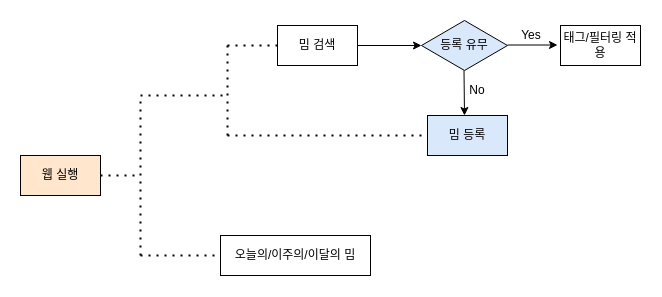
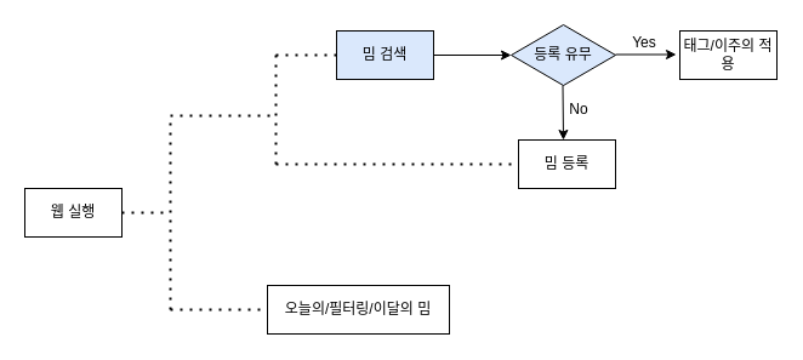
- <mxCell id="3" value="밈 검색" style="rounded=0;whiteSpace=wrap;html=1;" vertex="1" parent="1"><mxGeometry x="277" y="25" width="80" height="40" as="geometry" /></mxCell>
+ <mxCell id="3" value="밈 검색" style="rounded=0;whiteSpace=wrap;html=1;fillColor=#dae8fc;" vertex="1" parent="1"><mxGeometry x="277" y="25" width="80" height="40" as="geometry" /></mxCell>
- <mxCell id="20" value="태그/필터링 적용" style="rounded=0;whiteSpace=wrap;html=1;" vertex="1" parent="1"><mxGeometry x="560" y="25" width="80" height="40" as="geometry" /></mxCell>
+ <mxCell id="20" value="태그/이주의 적용" style="rounded=0;whiteSpace=wrap;html=1;" vertex="1" parent="1"><mxGeometry x="560" y="25" width="80" height="40" as="geometry" /></mxCell>
- <mxCell id="4" value="밈 등록" style="rounded=0;whiteSpace=wrap;html=1;fillColor=#dae8fc;" vertex="1" parent="1"><mxGeometry x="427" y="115" width="80" height="40" as="geometry" /></mxCell>
+ <mxCell id="4" value="밈 등록" style="rounded=0;whiteSpace=wrap;html=1;" vertex="1" parent="1"><mxGeometry x="427" y="115" width="80" height="40" as="geometry" /></mxCell>
- <mxCell id="2" value="웹 실행" style="rounded=0;whiteSpace=wrap;html=1;fillColor=#ffe6cc;" vertex="1" parent="1"><mxGeometry x="20" y="155" width="80" height="40" as="geometry" /></mxCell>
+ <mxCell id="2" value="웹 실행" style="rounded=0;whiteSpace=wrap;html=1;" vertex="1" parent="1"><mxGeometry x="20" y="155" width="80" height="40" as="geometry" /></mxCell>
- <mxCell id="19" value="오늘의/이주의/이달의 밈" style="rounded=0;whiteSpace=wrap;html=1;" vertex="1" parent="1"><mxGeometry x="220" y="235" width="150" height="40" as="geometry" /></mxCell>
+ <mxCell id="19" value="오늘의/필터링/이달의 밈" style="rounded=0;whiteSpace=wrap;html=1;" vertex="1" parent="1"><mxGeometry x="220" y="235" width="150" height="40" as="geometry" /></mxCell>
